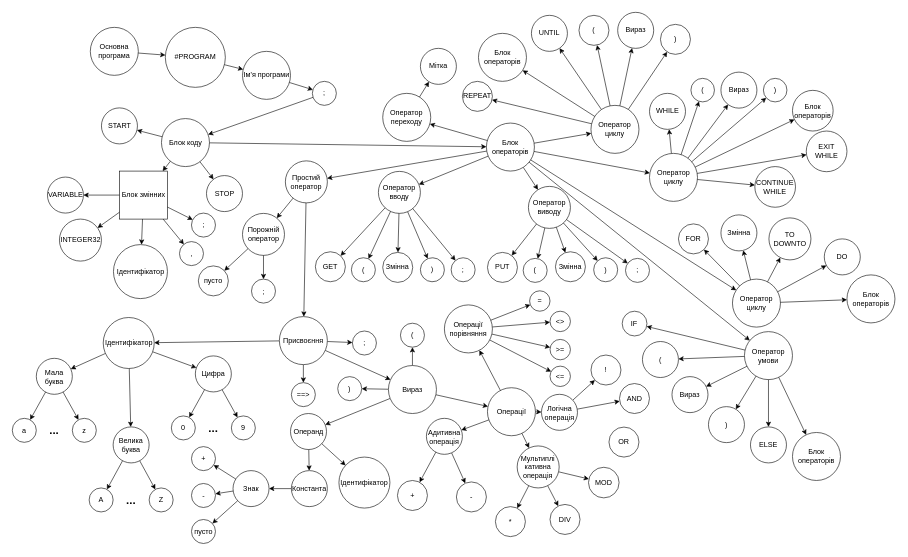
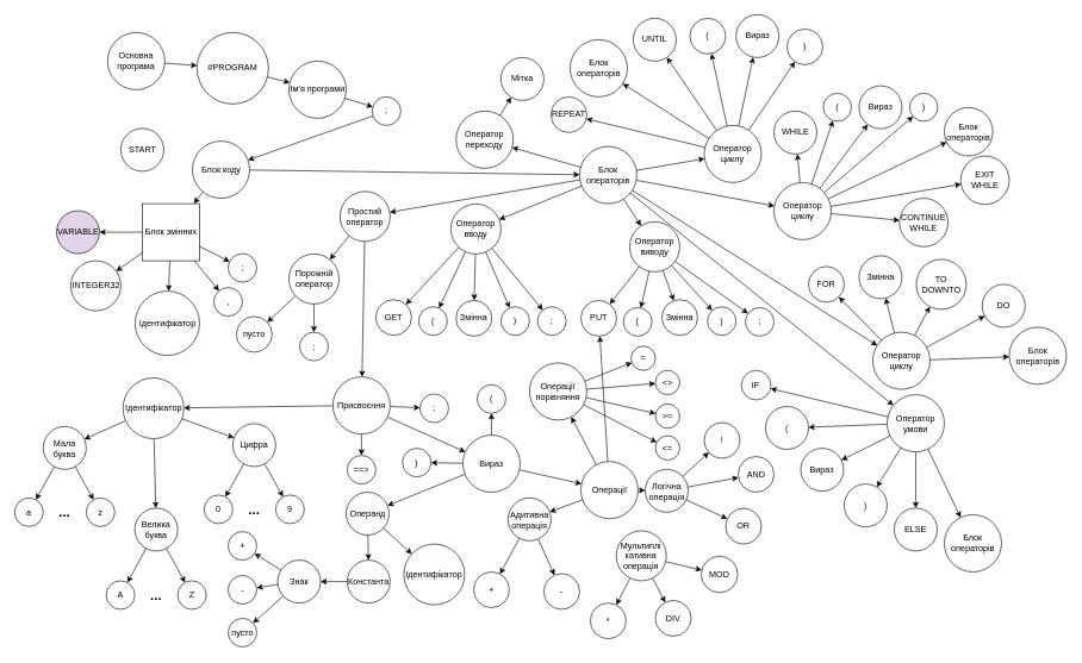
- <mxCell id="58" value="" style="endArrow=classic;html=1;" parent="1" source="36" target="38" edge="1"><mxGeometry width="50" height="50" relative="1" as="geometry"><mxPoint x="253.56" y="292.5" as="sourcePoint" /><mxPoint x="303.56" y="242.5" as="targetPoint" /></mxGeometry></mxCell>
- <mxCell id="43" value="" style="endArrow=classic;html=1;" parent="1" source="36" target="37" edge="1"><mxGeometry width="50" height="50" relative="1" as="geometry"><mxPoint x="463.56" y="192.5" as="sourcePoint" /><mxPoint x="513.56" y="142.5" as="targetPoint" /></mxGeometry></mxCell>
- <mxCell id="37" value="STOP" style="ellipse;whiteSpace=wrap;html=1;aspect=fixed;" parent="1" vertex="1"><mxGeometry x="343.55" y="292" width="60" height="60" as="geometry" /></mxCell>
- <mxCell id="52" value="VARIABLE" style="ellipse;whiteSpace=wrap;html=1;aspect=fixed;" parent="1" vertex="1"><mxGeometry x="78.55" y="294.5" width="60" height="60" as="geometry" /></mxCell>
+ <mxCell id="52" value="VARIABLE" style="ellipse;whiteSpace=wrap;html=1;aspect=fixed;fillColor=#e1d5e7;" parent="1" vertex="1"><mxGeometry x="78.55" y="294.5" width="60" height="60" as="geometry" /></mxCell>
+ <mxCell id="151" style="edgeStyle=none;rounded=0;orthogonalLoop=1;jettySize=auto;html=1;" parent="1" source="152" target="155" edge="1"><mxGeometry relative="1" as="geometry" /></mxCell>
- <mxCell id="176" style="edgeStyle=none;rounded=0;orthogonalLoop=1;jettySize=auto;html=1;" parent="1" source="173" target="164" edge="1"><mxGeometry relative="1" as="geometry"><mxPoint x="837.75" y="721.5" as="sourcePoint" /><mxPoint x="764.75" y="820.5" as="targetPoint" /></mxGeometry></mxCell>
+ <mxCell id="176" style="edgeStyle=none;rounded=0;orthogonalLoop=1;jettySize=auto;html=1;" parent="1" source="173" target="7" edge="1"><mxGeometry relative="1" as="geometry"><mxPoint x="837.75" y="721.5" as="sourcePoint" /><mxPoint x="764.75" y="820.5" as="targetPoint" /></mxGeometry></mxCell>
